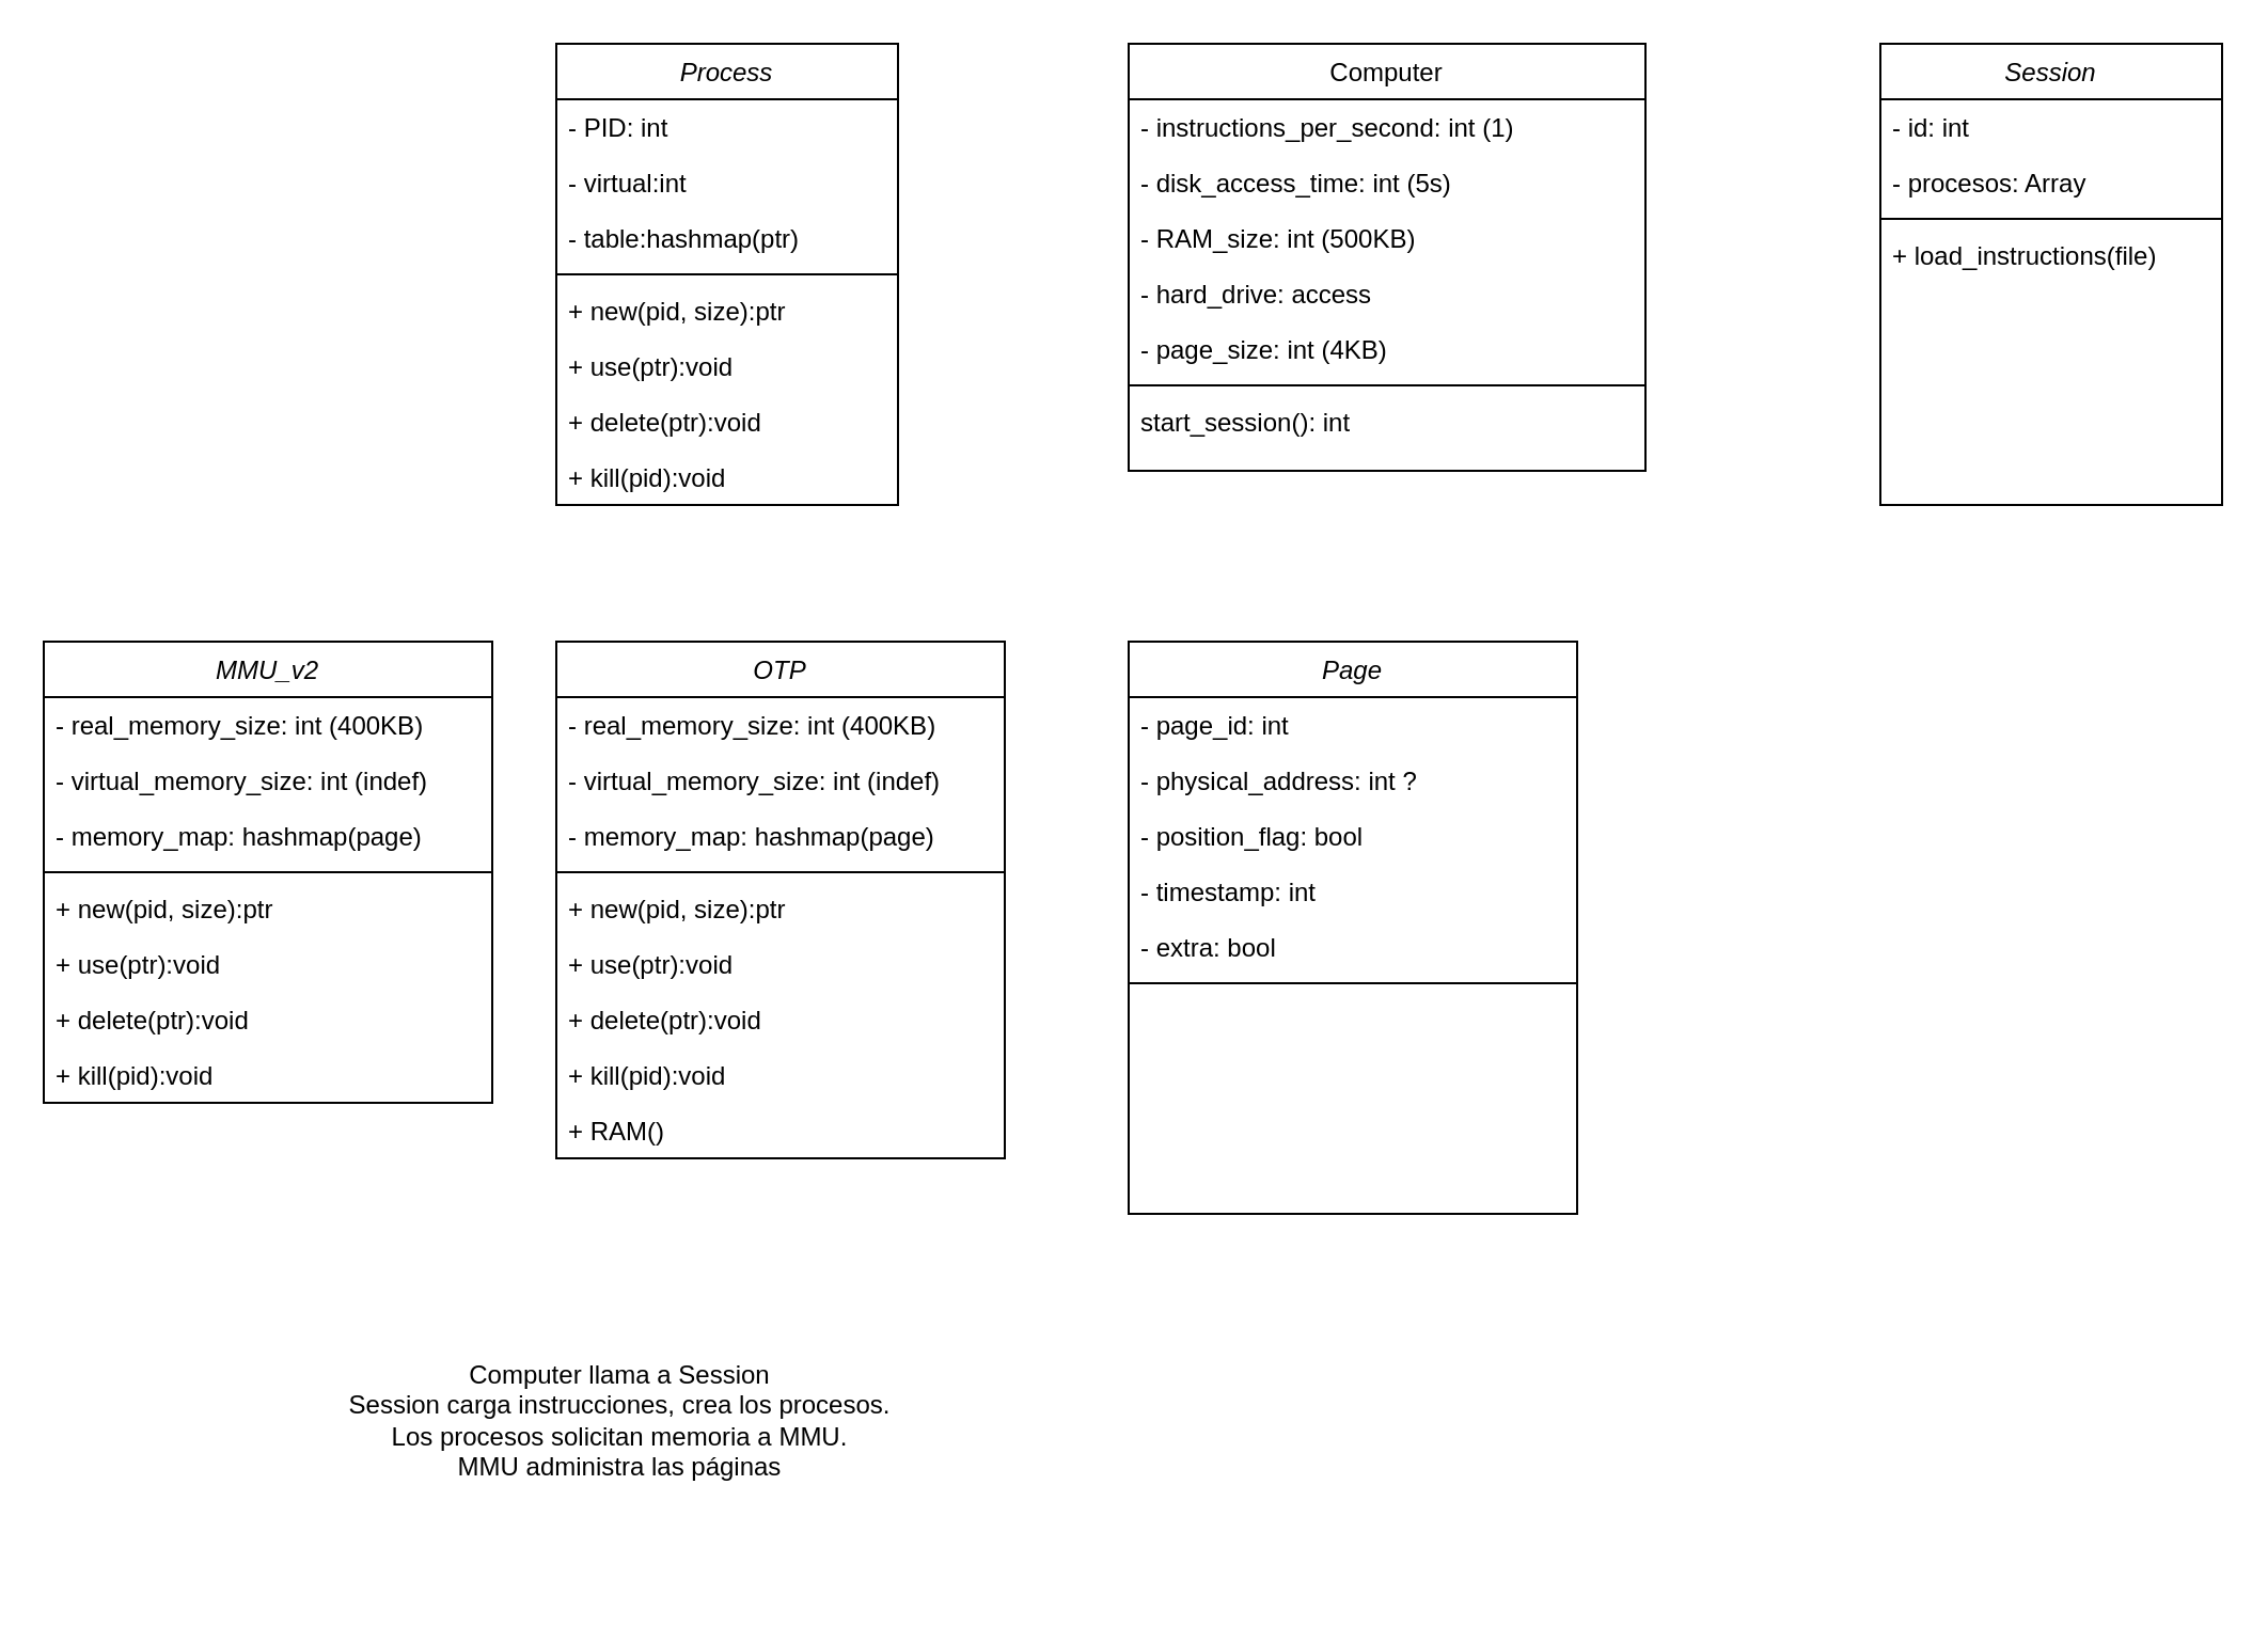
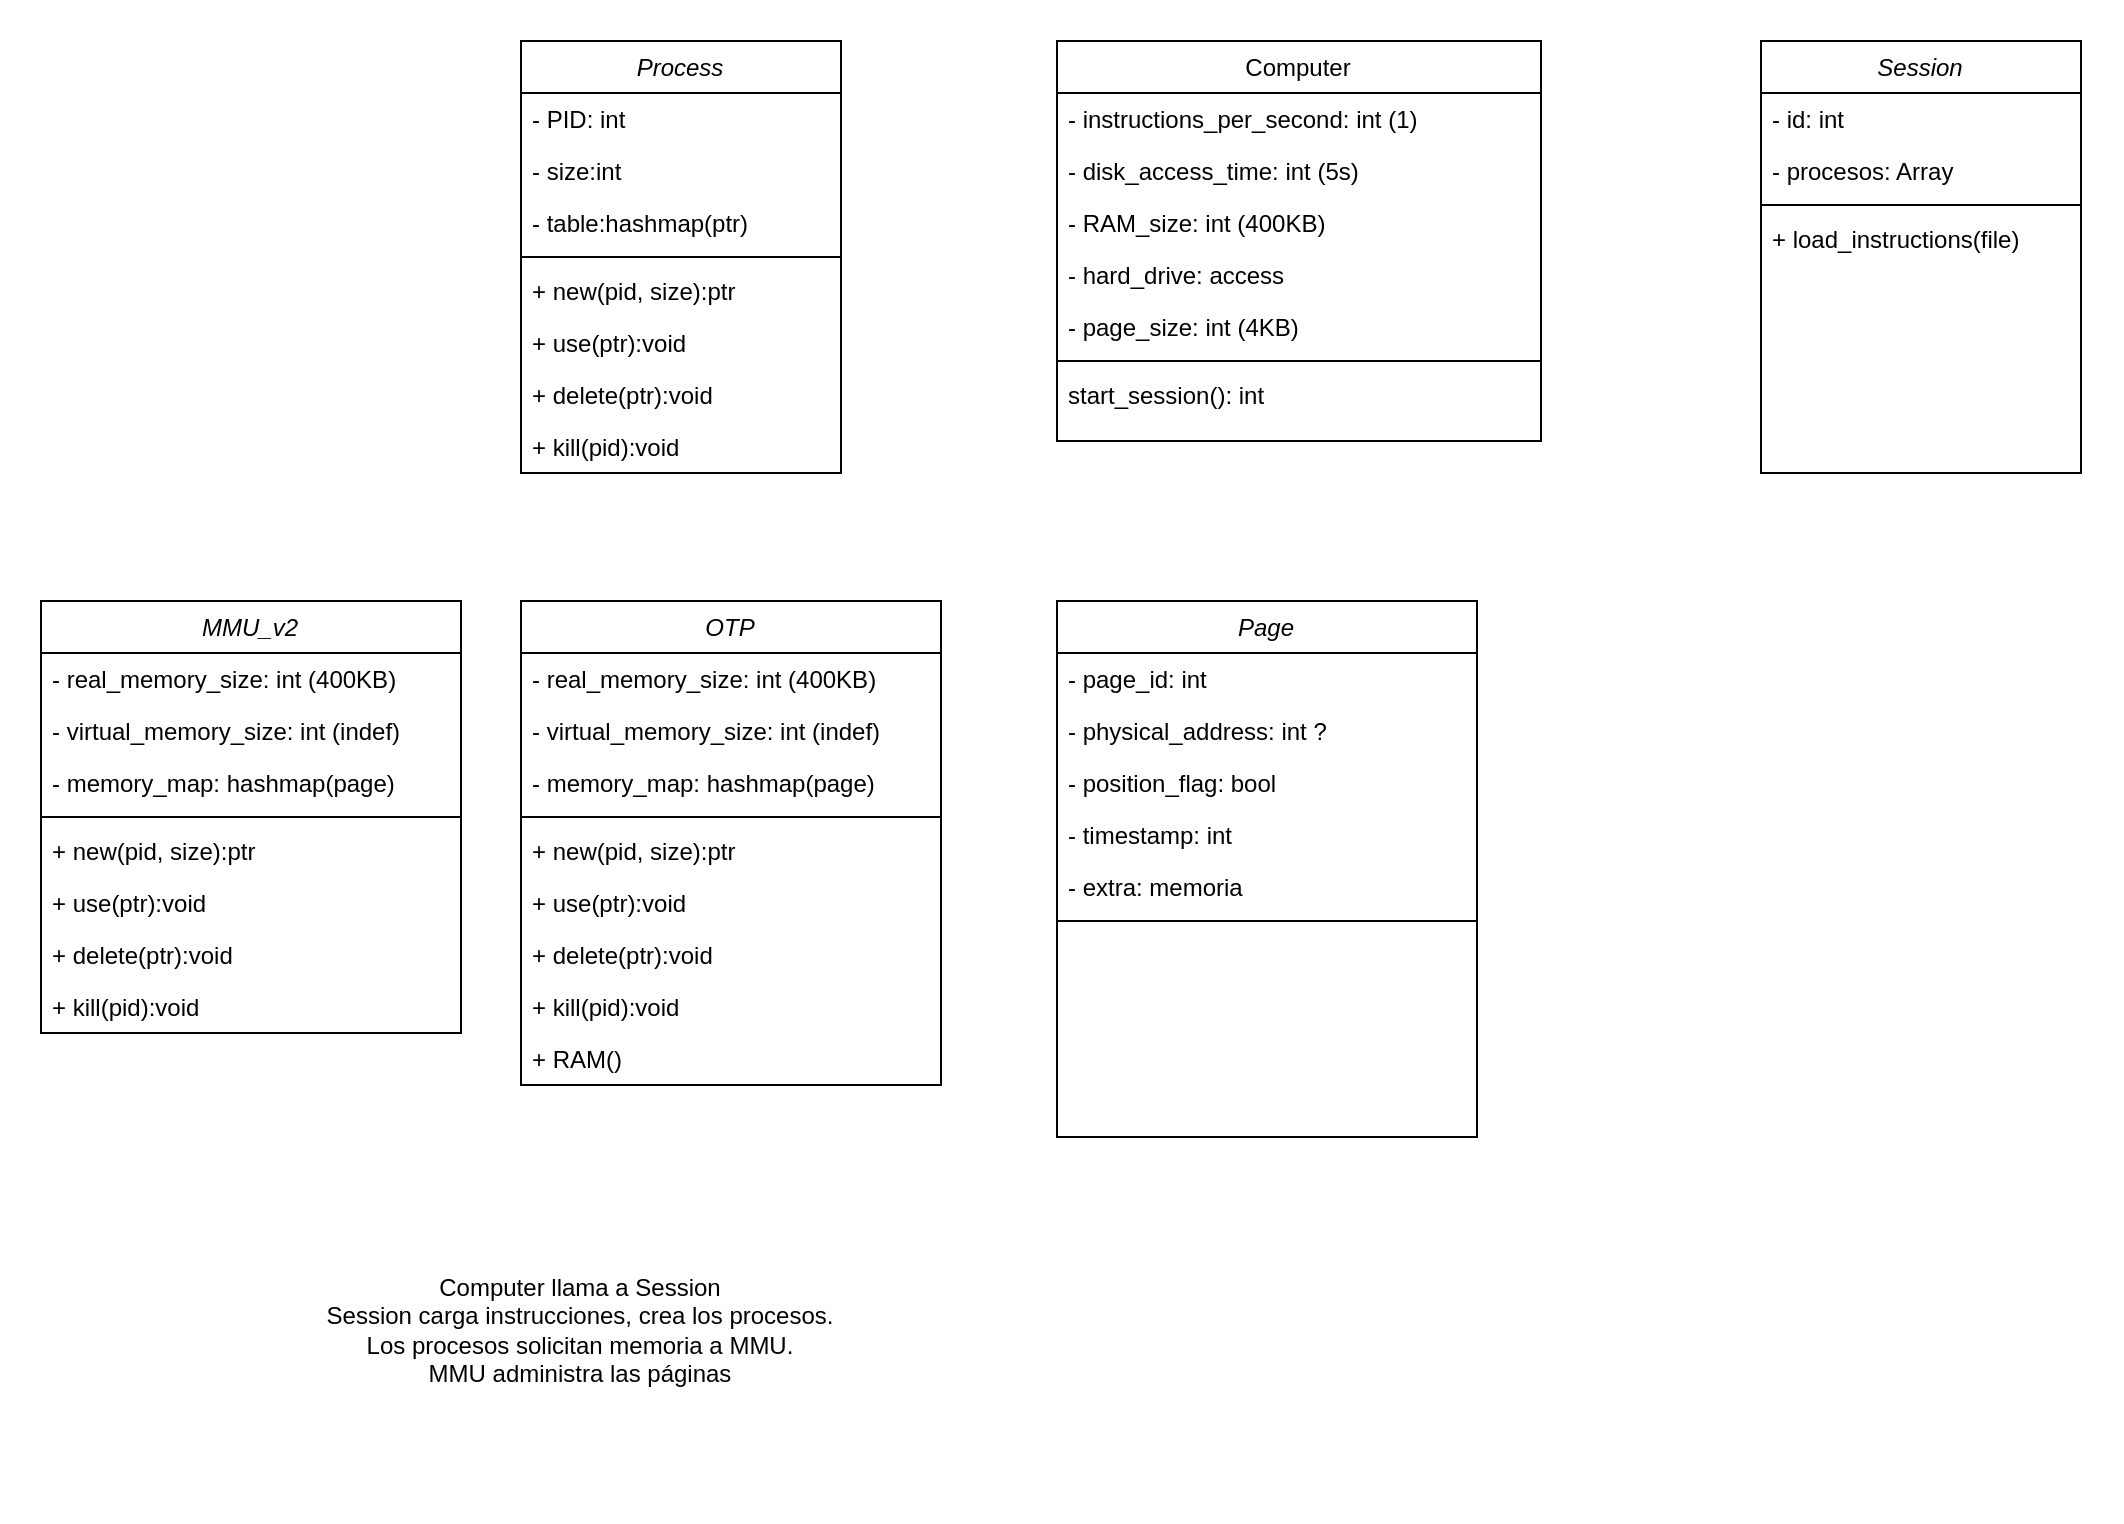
- <mxCell id="4" value="- virtual:int" style="text;align=left;verticalAlign=top;spacingLeft=4;spacingRight=4;overflow=hidden;rotatable=0;points=[[0,0.5],[1,0.5]];portConstraint=eastwest;rounded=0;shadow=0;html=0;" parent="2" vertex="1"><mxGeometry y="52" width="160" height="26" as="geometry" /></mxCell>
+ <mxCell id="4" value="- size:int" style="text;align=left;verticalAlign=top;spacingLeft=4;spacingRight=4;overflow=hidden;rotatable=0;points=[[0,0.5],[1,0.5]];portConstraint=eastwest;rounded=0;shadow=0;html=0;" parent="2" vertex="1"><mxGeometry y="52" width="160" height="26" as="geometry" /></mxCell>
- <mxCell id="14" value="- RAM_size: int (500KB)" style="text;align=left;verticalAlign=top;spacingLeft=4;spacingRight=4;overflow=hidden;rotatable=0;points=[[0,0.5],[1,0.5]];portConstraint=eastwest;rounded=0;shadow=0;html=0;" parent="11" vertex="1"><mxGeometry y="78" width="242" height="26" as="geometry" /></mxCell>
+ <mxCell id="14" value="- RAM_size: int (400KB)" style="text;align=left;verticalAlign=top;spacingLeft=4;spacingRight=4;overflow=hidden;rotatable=0;points=[[0,0.5],[1,0.5]];portConstraint=eastwest;rounded=0;shadow=0;html=0;" parent="11" vertex="1"><mxGeometry y="78" width="242" height="26" as="geometry" /></mxCell>
- <mxCell id="34" value="- extra: bool" style="text;align=left;verticalAlign=top;spacingLeft=4;spacingRight=4;overflow=hidden;rotatable=0;points=[[0,0.5],[1,0.5]];portConstraint=eastwest;rounded=0;shadow=0;html=0;" vertex="1" parent="29"><mxGeometry y="130" width="210" height="26" as="geometry" /></mxCell>
+ <mxCell id="34" value="- extra: memoria" style="text;align=left;verticalAlign=top;spacingLeft=4;spacingRight=4;overflow=hidden;rotatable=0;points=[[0,0.5],[1,0.5]];portConstraint=eastwest;rounded=0;shadow=0;html=0;" vertex="1" parent="29"><mxGeometry y="130" width="210" height="26" as="geometry" /></mxCell>
